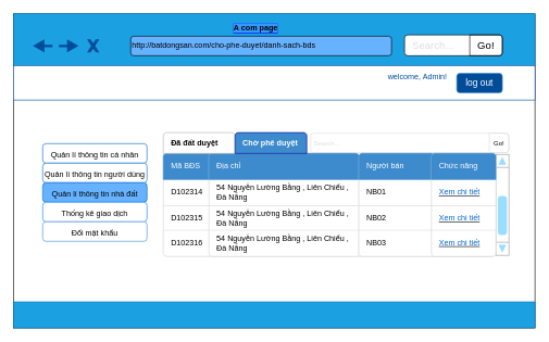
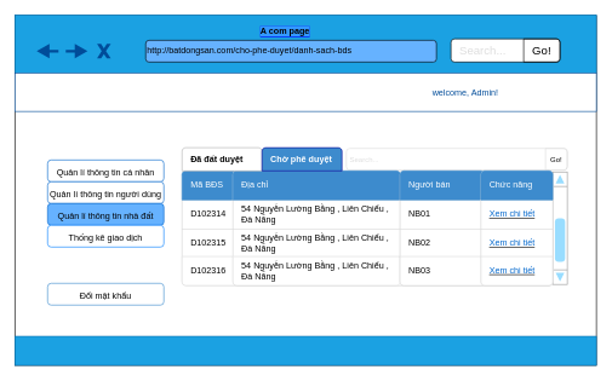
- <mxCell id="15" value="&lt;font color=&quot;#004c99&quot;&gt;welcome, Admin!&lt;/font&gt;" style="text;html=1;strokeColor=none;fillColor=#FFFFFF;align=center;verticalAlign=middle;whiteSpace=wrap;rounded=0;" parent="1" vertex="1"><mxGeometry x="590" y="107" width="100" height="20" as="geometry" /></mxCell>
+ <mxCell id="15" value="&lt;font color=&quot;#004c99&quot;&gt;welcome, Admin!&lt;/font&gt;" style="text;html=1;strokeColor=none;fillColor=#FFFFFF;align=center;verticalAlign=middle;whiteSpace=wrap;rounded=0;" parent="1" vertex="1"><mxGeometry x="590" y="117" width="100" height="20" as="geometry" /></mxCell>
- <mxCell id="14" value="log out" style="html=1;shadow=0;dashed=0;shape=mxgraph.bootstrap.rrect;rSize=5;fillColor=#004C99;align=center;strokeColor=#3D8BCD;fontColor=#ffffff;fontSize=14;whiteSpace=wrap;" parent="1" vertex="1"><mxGeometry x="700" y="112" width="70" height="30" as="geometry" /></mxCell>
- <mxCell id="20" value="&lt;font style=&quot;font-size: 12px&quot;&gt;Đổi mật khẩu&lt;/font&gt;" style="html=1;shadow=0;dashed=0;shape=mxgraph.bootstrap.rrect;rSize=5;strokeColor=#3D8BCD;fillColor=#FFFFFF;align=center;fontSize=16;whiteSpace=wrap;" parent="1" vertex="1"><mxGeometry x="65" y="340" width="160" height="30" as="geometry" /></mxCell>
+ <mxCell id="20" value="&lt;font style=&quot;font-size: 12px&quot;&gt;Đổi mật khẩu&lt;/font&gt;" style="html=1;shadow=0;dashed=0;shape=mxgraph.bootstrap.rrect;rSize=5;strokeColor=#3D8BCD;fillColor=#FFFFFF;align=center;fontSize=16;whiteSpace=wrap;" parent="1" vertex="1"><mxGeometry x="65" y="390" width="160" height="30" as="geometry" /></mxCell>
